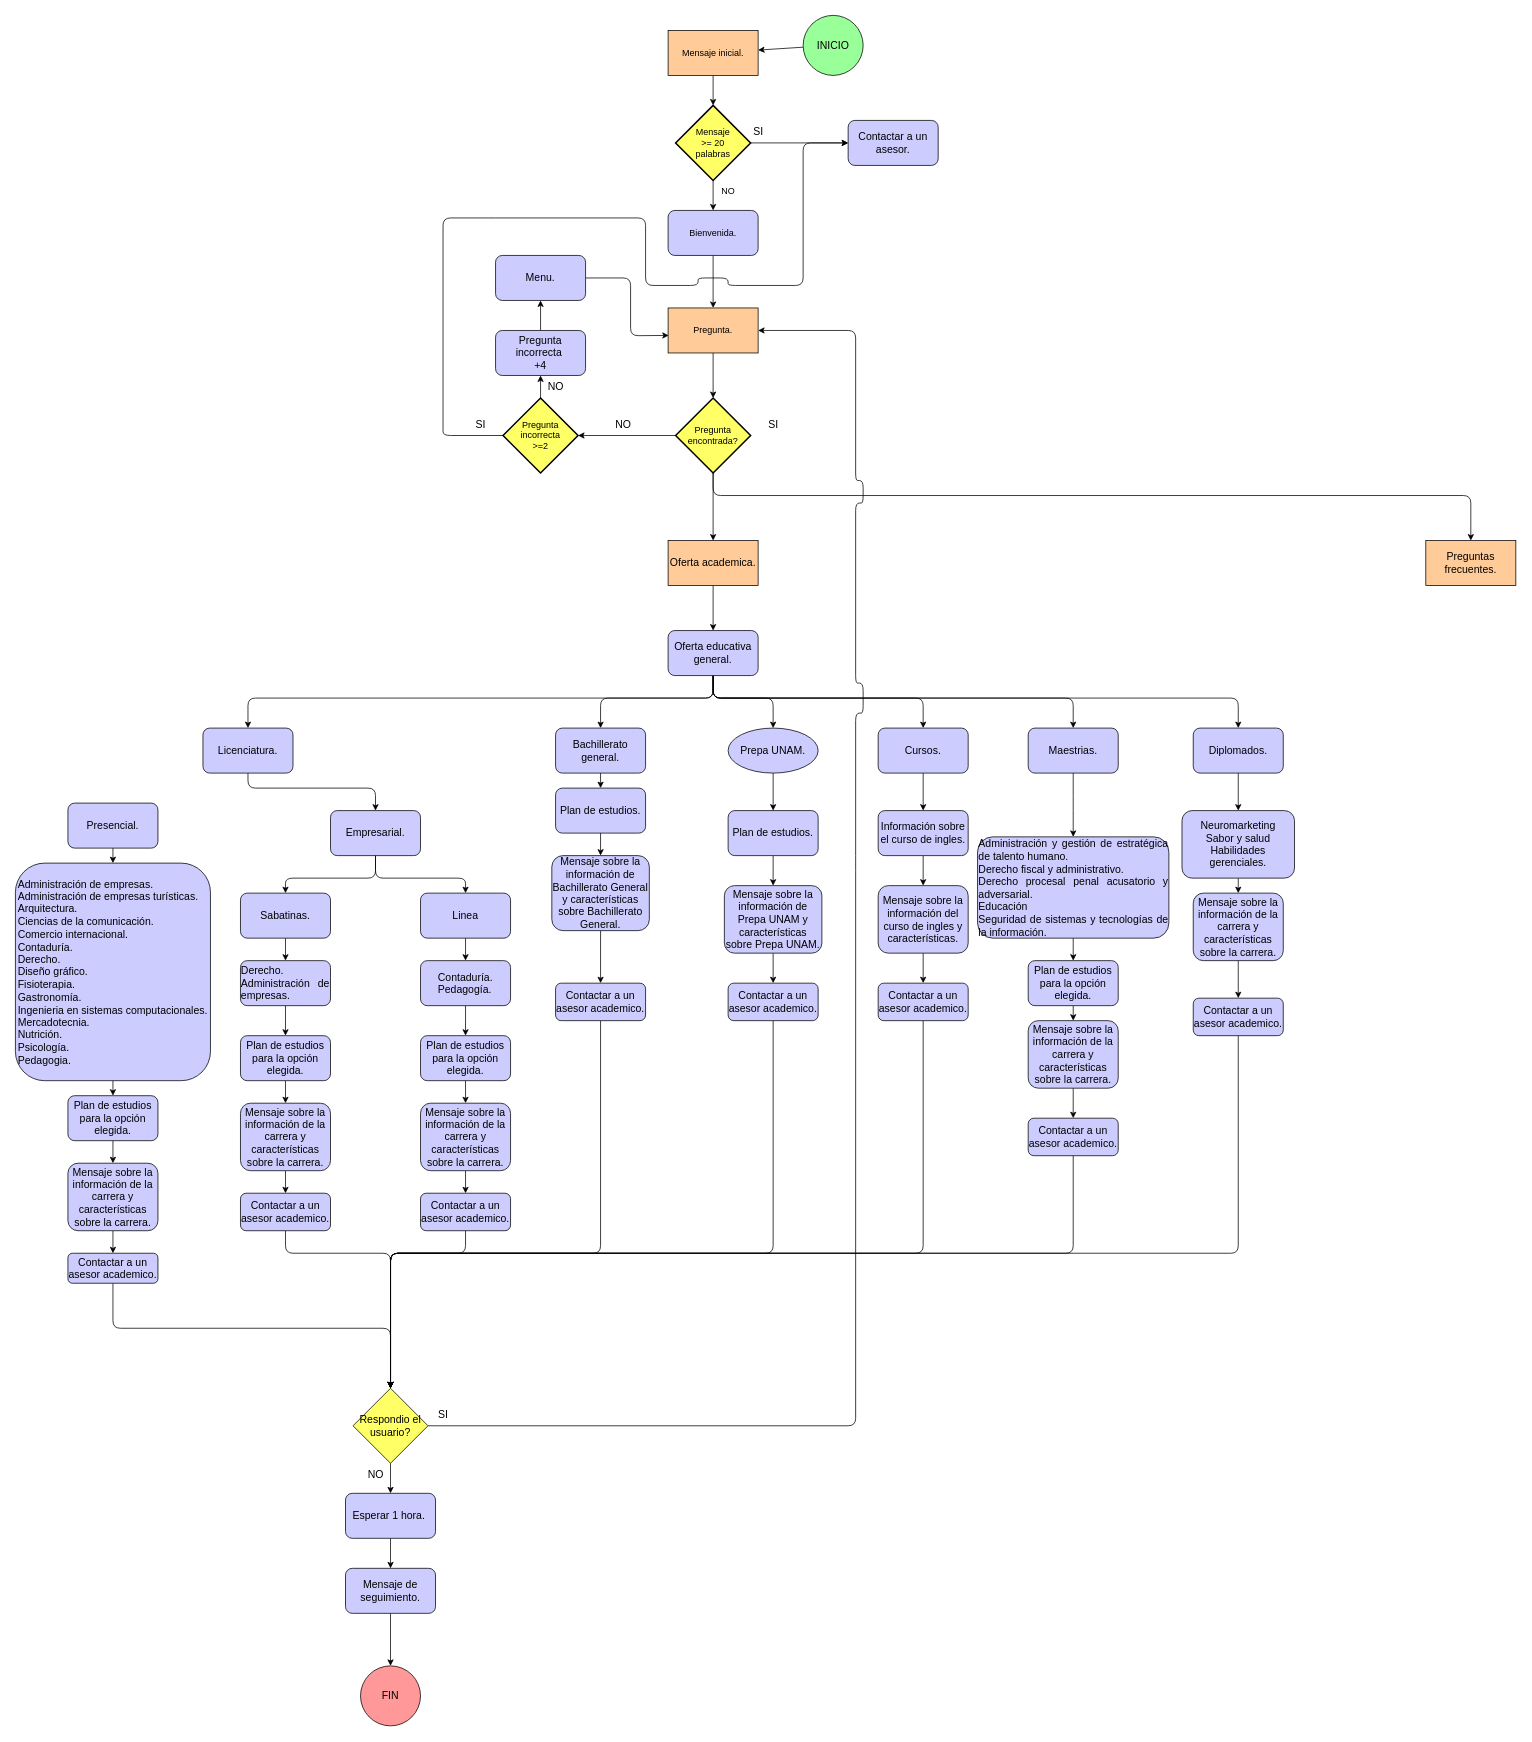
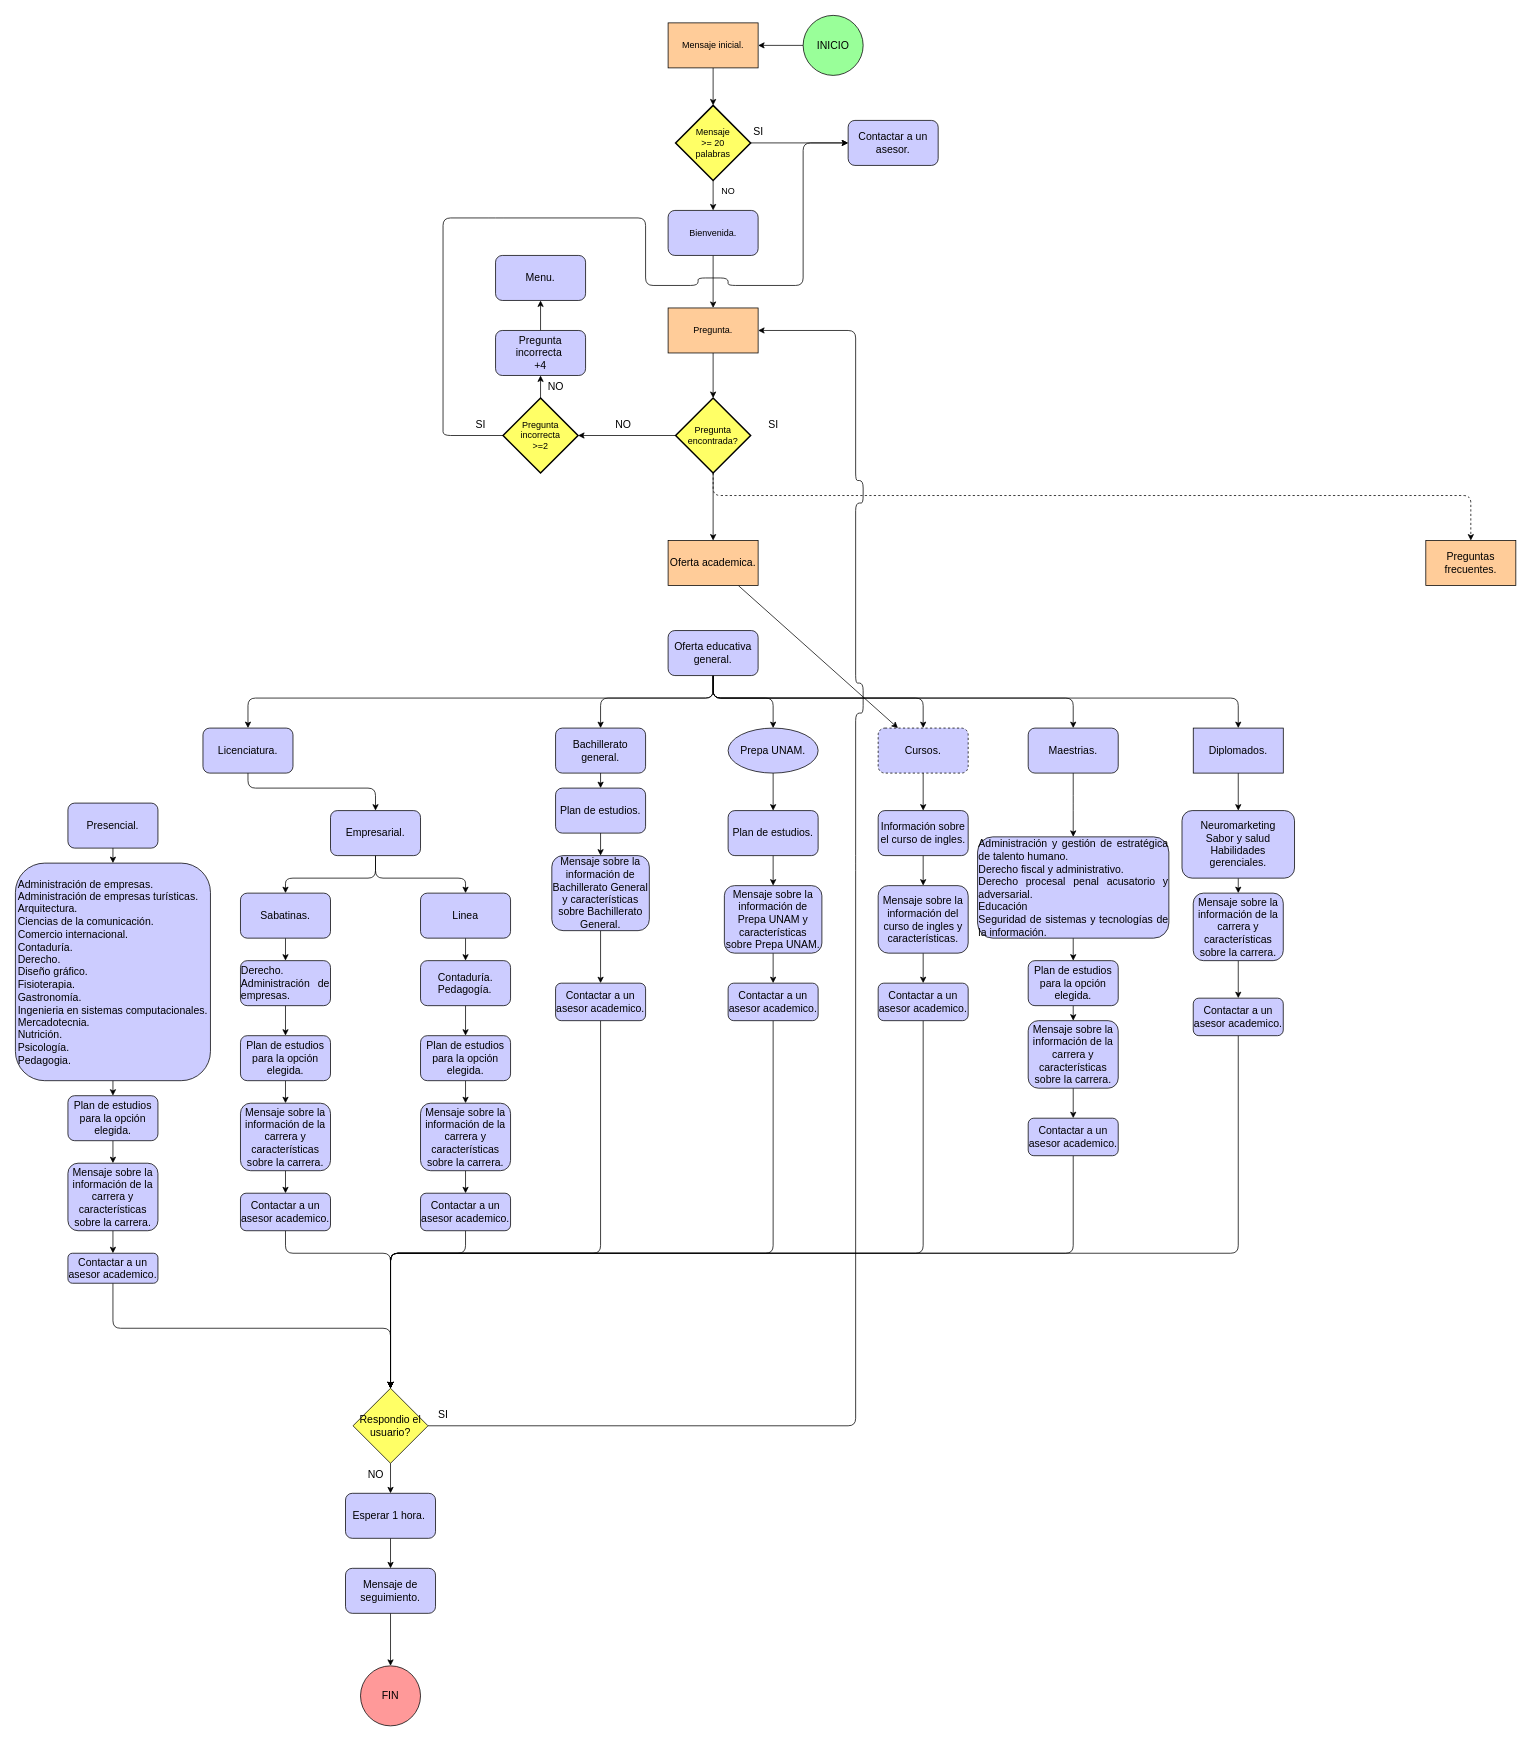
- <mxCell id="3" value="Mensaje inicial." style="rounded=0;whiteSpace=wrap;html=1;fillColor=#FFCC99;" parent="1" vertex="1"><mxGeometry x="890" y="40" width="120" height="60" as="geometry" /></mxCell>
+ <mxCell id="3" value="Mensaje inicial." style="rounded=0;whiteSpace=wrap;html=1;fillColor=#FFCC99;" parent="1" vertex="1"><mxGeometry x="890" y="30" width="120" height="60" as="geometry" /></mxCell>
- <mxCell id="66" style="edgeStyle=none;html=1;entryX=0.007;entryY=0.61;entryDx=0;entryDy=0;entryPerimeter=0;fontSize=14;exitX=1;exitY=0.5;exitDx=0;exitDy=0;" parent="1" source="67" target="64" edge="1"><mxGeometry relative="1" as="geometry"><Array as="points"><mxPoint x="840" y="370" /><mxPoint x="840" y="447" /></Array></mxGeometry></mxCell>
- <mxCell id="61" style="edgeStyle=none;html=1;entryX=0.5;entryY=0;entryDx=0;entryDy=0;fontSize=14;exitX=0.5;exitY=1;exitDx=0;exitDy=0;exitPerimeter=0;" parent="1" source="62" target="75" edge="1"><mxGeometry relative="1" as="geometry"><Array as="points"><mxPoint x="950" y="660" /><mxPoint x="1960" y="660" /></Array></mxGeometry></mxCell>
+ <mxCell id="61" style="edgeStyle=none;html=1;entryX=0.5;entryY=0;entryDx=0;entryDy=0;fontSize=14;exitX=0.5;exitY=1;exitDx=0;exitDy=0;exitPerimeter=0;dashed=1;" parent="1" source="62" target="75" edge="1"><mxGeometry relative="1" as="geometry"><Array as="points"><mxPoint x="950" y="660" /><mxPoint x="1960" y="660" /></Array></mxGeometry></mxCell>
- <mxCell id="11" style="edgeStyle=none;html=1;entryX=0.5;entryY=0;entryDx=0;entryDy=0;fontSize=14;" parent="1" source="12" target="36" edge="1"><mxGeometry relative="1" as="geometry" /></mxCell>
+ <mxCell id="11" style="edgeStyle=none;html=1;fontSize=14;" parent="1" source="12" target="20" edge="1"><mxGeometry relative="1" as="geometry" /></mxCell>
- <mxCell id="20" value="Cursos." style="rounded=1;whiteSpace=wrap;html=1;fontSize=14;fillColor=#CCCCFF;" parent="1" vertex="1"><mxGeometry x="1170" y="970" width="120" height="60" as="geometry" /></mxCell>
+ <mxCell id="20" value="Cursos." style="rounded=1;whiteSpace=wrap;html=1;fontSize=14;fillColor=#CCCCFF;dashed=1;" parent="1" vertex="1"><mxGeometry x="1170" y="970" width="120" height="60" as="geometry" /></mxCell>
- <mxCell id="24" value="Diplomados." style="rounded=1;whiteSpace=wrap;html=1;fontSize=14;fillColor=#CCCCFF;" parent="1" vertex="1"><mxGeometry x="1590" y="970" width="120" height="60" as="geometry" /></mxCell>
+ <mxCell id="24" value="Diplomados." style="whiteSpace=wrap;html=1;fontSize=14;fillColor=#CCCCFF;rounded=0;" parent="1" vertex="1"><mxGeometry x="1590" y="970" width="120" height="60" as="geometry" /></mxCell>
